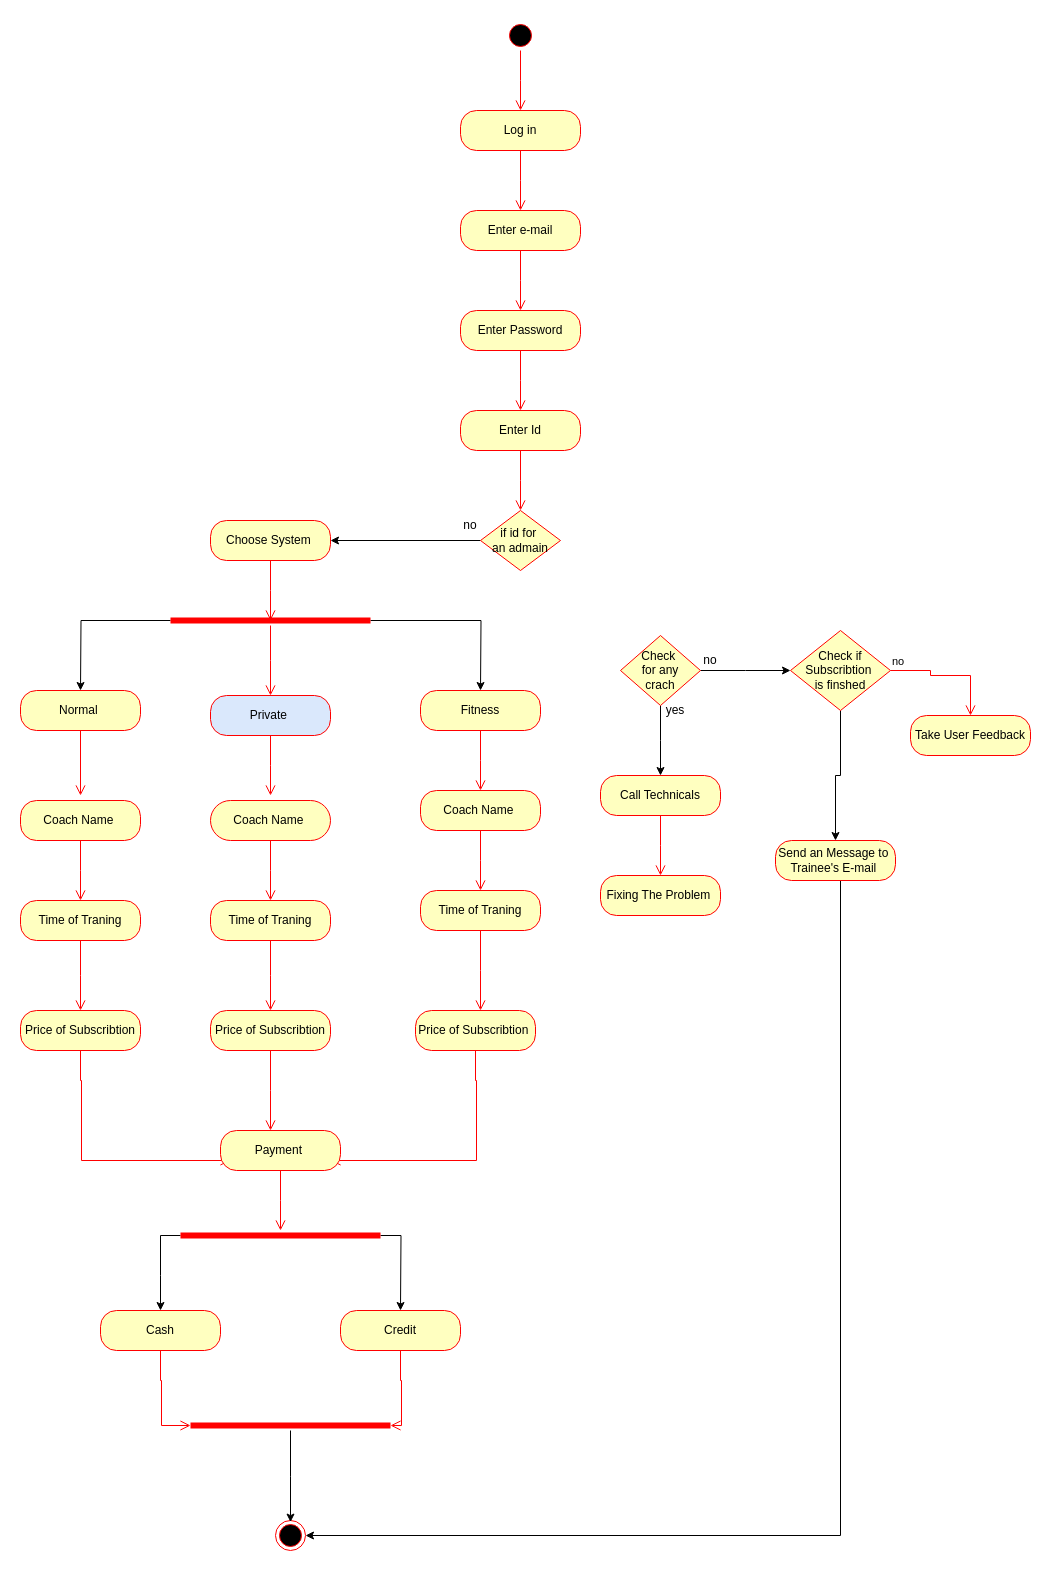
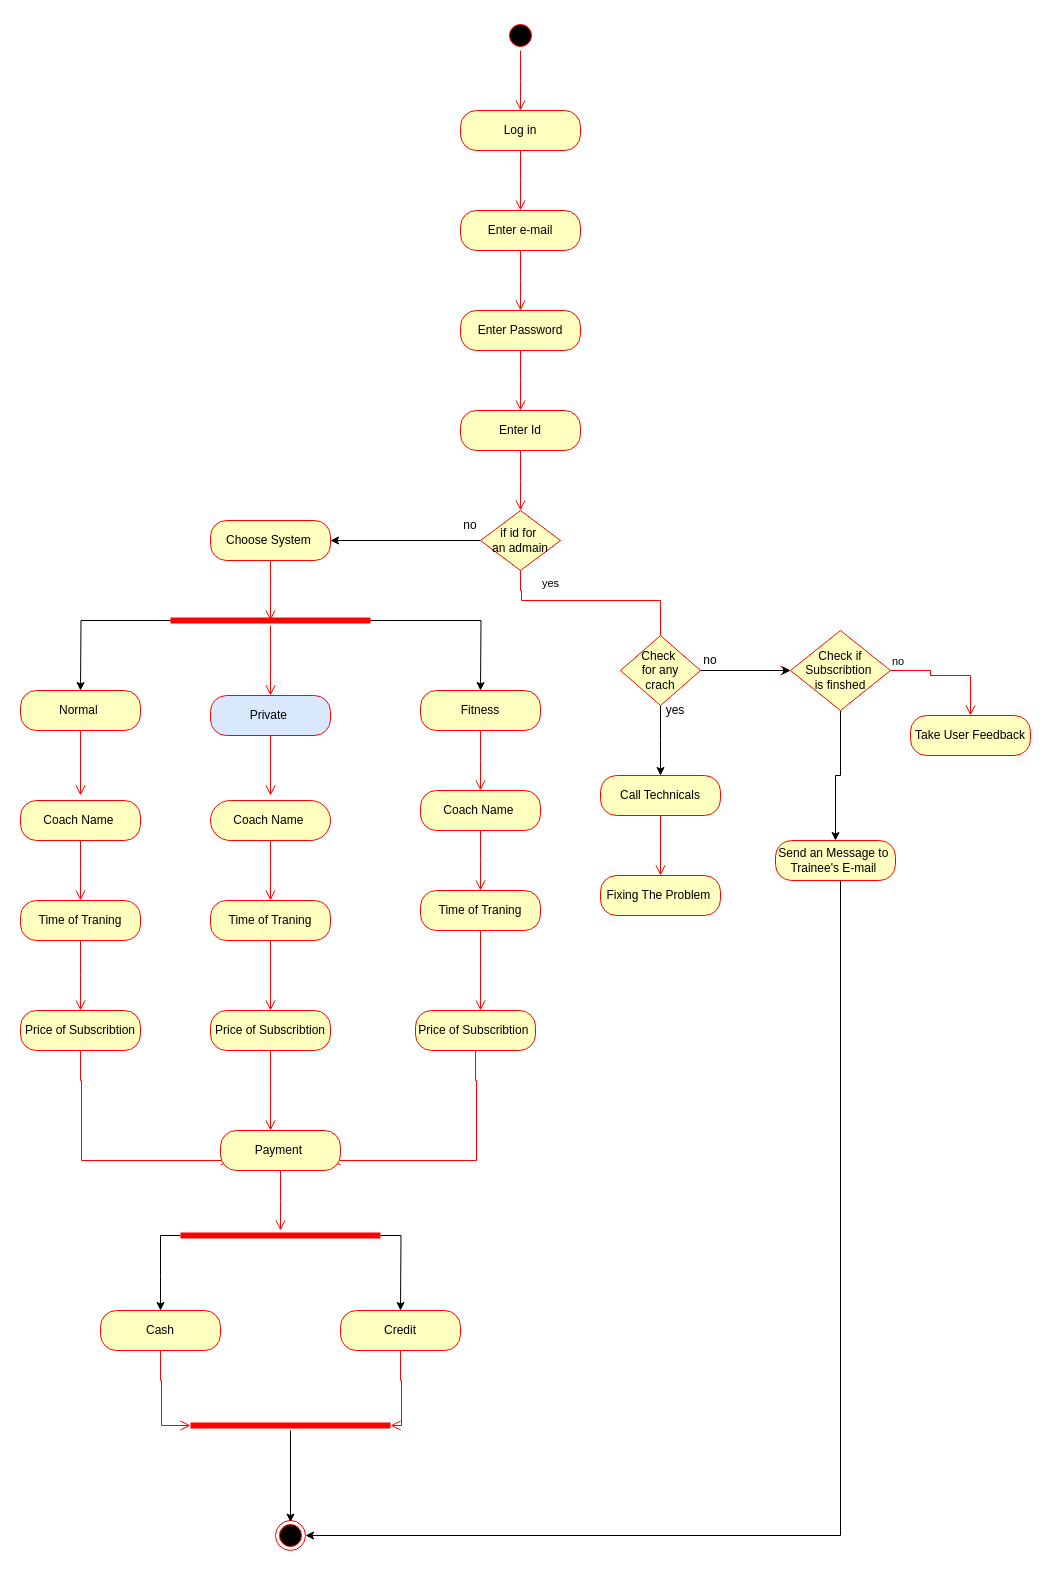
+ <mxCell id="15" value="yes" style="edgeStyle=orthogonalEdgeStyle;html=1;align=left;verticalAlign=top;endArrow=open;endSize=8;strokeColor=#ff0000;rounded=0;exitX=0.5;exitY=1;exitDx=0;exitDy=0;" edge="1" source="14" parent="1" target="26"><mxGeometry x="-1" y="20" relative="1" as="geometry"><mxPoint x="840" y="600" as="targetPoint" /><Array as="points"><mxPoint x="520" y="590" /><mxPoint x="521" y="590" /><mxPoint x="521" y="600" /><mxPoint x="660" y="600" /><mxPoint x="660" y="670" /></Array><mxPoint as="offset" /></mxGeometry></mxCell>
